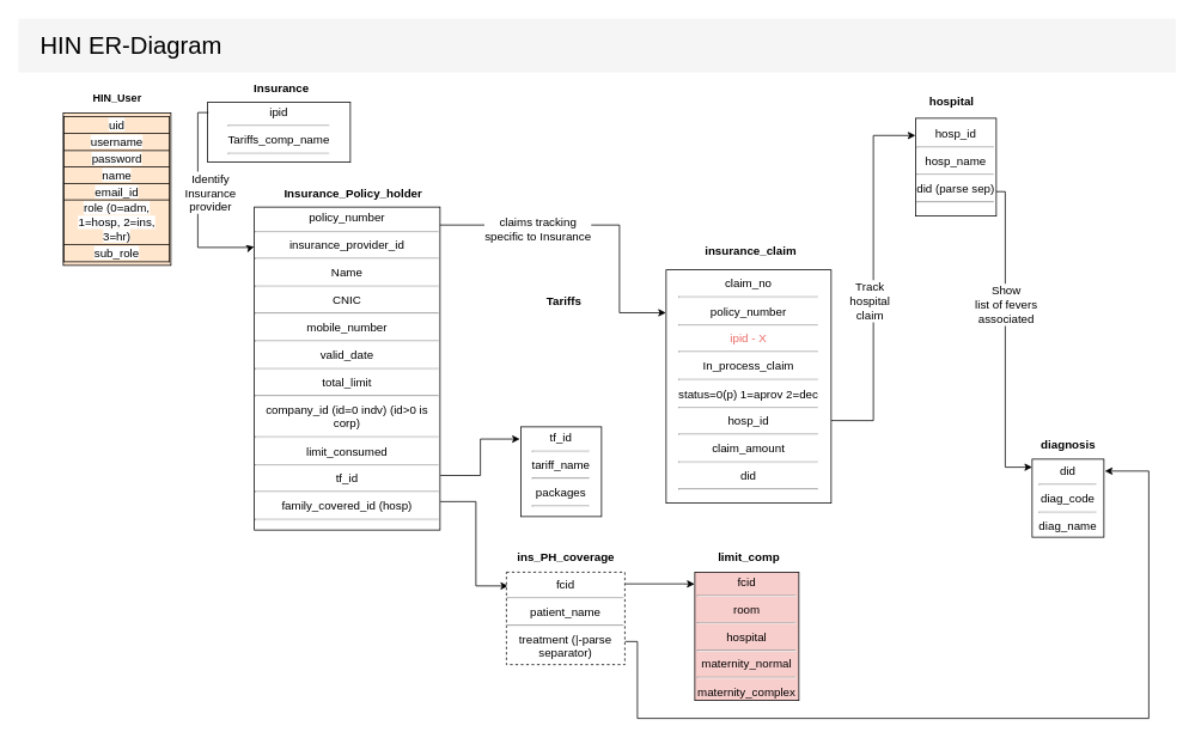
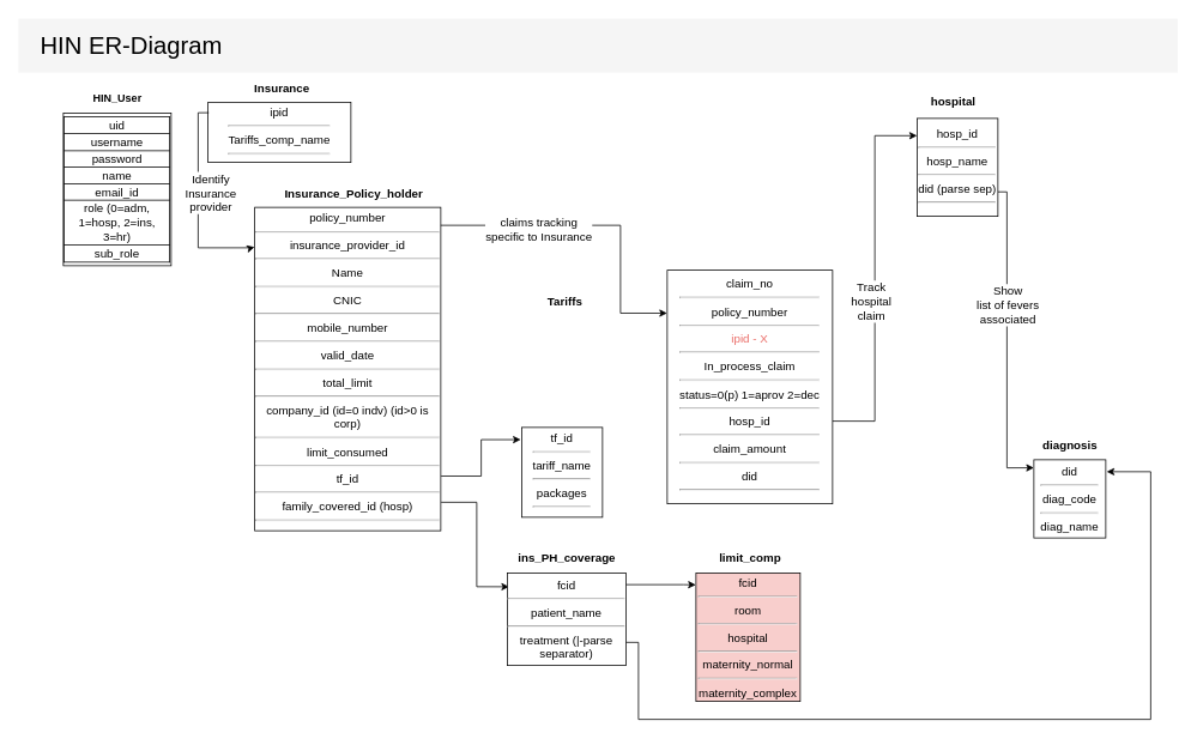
- <mxCell id="2" value="&lt;table dir=&quot;ltr&quot; border=&quot;1&quot; style=&quot;border: 1px solid rgb(0, 0, 0); border-collapse: collapse; font-size: 13px;&quot;&gt;&lt;tbody style=&quot;font-size: 13px;&quot;&gt;&lt;tr style=&quot;font-size: 13px;&quot;&gt;&lt;td style=&quot;font-size: 13px;&quot;&gt;&lt;span style=&quot;background-color: rgb(255, 255, 255); font-size: 13px;&quot;&gt;uid&lt;/span&gt;&lt;/td&gt;&lt;/tr&gt;&lt;tr style=&quot;font-size: 13px;&quot;&gt;&lt;td style=&quot;font-size: 13px;&quot;&gt;&lt;span style=&quot;background-color: rgb(255, 255, 255); font-size: 13px;&quot;&gt;username&lt;/span&gt;&lt;/td&gt;&lt;/tr&gt;&lt;tr style=&quot;font-size: 13px;&quot;&gt;&lt;td style=&quot;font-size: 13px;&quot;&gt;&lt;span style=&quot;background-color: rgb(255, 255, 255); font-size: 13px;&quot;&gt;password&lt;/span&gt;&lt;/td&gt;&lt;/tr&gt;&lt;tr style=&quot;font-size: 13px;&quot;&gt;&lt;td style=&quot;font-size: 13px;&quot;&gt;&lt;span style=&quot;background-color: rgb(255, 255, 255); font-size: 13px;&quot;&gt;name&lt;/span&gt;&lt;/td&gt;&lt;/tr&gt;&lt;tr style=&quot;font-size: 13px;&quot;&gt;&lt;td style=&quot;font-size: 13px;&quot;&gt;&lt;span style=&quot;background-color: rgb(255, 255, 255); font-size: 13px;&quot;&gt;email_id&lt;/span&gt;&lt;/td&gt;&lt;/tr&gt;&lt;tr style=&quot;font-size: 13px;&quot;&gt;&lt;td style=&quot;font-size: 13px;&quot;&gt;&lt;span style=&quot;background-color: rgb(255, 255, 255); font-size: 13px;&quot;&gt;role (0=adm, 1=hosp, 2=ins, 3=hr)&lt;/span&gt;&lt;/td&gt;&lt;/tr&gt;&lt;tr style=&quot;font-size: 13px;&quot;&gt;&lt;td style=&quot;font-size: 13px;&quot;&gt;&lt;span style=&quot;background-color: rgb(255, 255, 255); font-size: 13px;&quot;&gt;sub_role&lt;/span&gt;&lt;/td&gt;&lt;/tr&gt;&lt;/tbody&gt;&lt;/table&gt;" style="rounded=0;whiteSpace=wrap;html=1;align=center;fontSize=13;fillColor=#ffe6cc;" parent="1" vertex="1"><mxGeometry x="70" y="125" width="120" height="170" as="geometry" /></mxCell>
+ <mxCell id="2" value="&lt;table dir=&quot;ltr&quot; border=&quot;1&quot; style=&quot;border: 1px solid rgb(0, 0, 0); border-collapse: collapse; font-size: 13px;&quot;&gt;&lt;tbody style=&quot;font-size: 13px;&quot;&gt;&lt;tr style=&quot;font-size: 13px;&quot;&gt;&lt;td style=&quot;font-size: 13px;&quot;&gt;&lt;span style=&quot;background-color: rgb(255, 255, 255); font-size: 13px;&quot;&gt;uid&lt;/span&gt;&lt;/td&gt;&lt;/tr&gt;&lt;tr style=&quot;font-size: 13px;&quot;&gt;&lt;td style=&quot;font-size: 13px;&quot;&gt;&lt;span style=&quot;background-color: rgb(255, 255, 255); font-size: 13px;&quot;&gt;username&lt;/span&gt;&lt;/td&gt;&lt;/tr&gt;&lt;tr style=&quot;font-size: 13px;&quot;&gt;&lt;td style=&quot;font-size: 13px;&quot;&gt;&lt;span style=&quot;background-color: rgb(255, 255, 255); font-size: 13px;&quot;&gt;password&lt;/span&gt;&lt;/td&gt;&lt;/tr&gt;&lt;tr style=&quot;font-size: 13px;&quot;&gt;&lt;td style=&quot;font-size: 13px;&quot;&gt;&lt;span style=&quot;background-color: rgb(255, 255, 255); font-size: 13px;&quot;&gt;name&lt;/span&gt;&lt;/td&gt;&lt;/tr&gt;&lt;tr style=&quot;font-size: 13px;&quot;&gt;&lt;td style=&quot;font-size: 13px;&quot;&gt;&lt;span style=&quot;background-color: rgb(255, 255, 255); font-size: 13px;&quot;&gt;email_id&lt;/span&gt;&lt;/td&gt;&lt;/tr&gt;&lt;tr style=&quot;font-size: 13px;&quot;&gt;&lt;td style=&quot;font-size: 13px;&quot;&gt;&lt;span style=&quot;background-color: rgb(255, 255, 255); font-size: 13px;&quot;&gt;role (0=adm, 1=hosp, 2=ins, 3=hr)&lt;/span&gt;&lt;/td&gt;&lt;/tr&gt;&lt;tr style=&quot;font-size: 13px;&quot;&gt;&lt;td style=&quot;font-size: 13px;&quot;&gt;&lt;span style=&quot;background-color: rgb(255, 255, 255); font-size: 13px;&quot;&gt;sub_role&lt;/span&gt;&lt;/td&gt;&lt;/tr&gt;&lt;/tbody&gt;&lt;/table&gt;" style="rounded=0;whiteSpace=wrap;html=1;align=center;fontSize=13;" parent="1" vertex="1"><mxGeometry x="70" y="125" width="120" height="170" as="geometry" /></mxCell>
- <mxCell id="30" value="&lt;!--td {border: 1px solid #ccc;}br {mso-data-placement:same-cell;}--&gt;insurance_claim" style="text;html=1;fontSize=13;align=center;fontStyle=1" parent="1" vertex="1"><mxGeometry x="746" y="265" width="180" height="30" as="geometry" /></mxCell>
- <mxCell id="19" value="&lt;div style=&quot;font-size: 13px;&quot;&gt;fcid&lt;/div&gt;&lt;hr style=&quot;font-size: 13px;&quot;&gt;&lt;div style=&quot;font-size: 13px;&quot;&gt;patient_name&lt;/div&gt;&lt;hr style=&quot;font-size: 13px;&quot;&gt;&lt;div style=&quot;font-size: 13px;&quot;&gt;treatment (|-parse separator)&lt;/div&gt;" style="rounded=0;whiteSpace=wrap;html=1;align=center;fontSize=13;dashed=1;" parent="1" vertex="1"><mxGeometry x="564" y="637" width="132" height="103" as="geometry" /></mxCell>
+ <mxCell id="19" value="&lt;div style=&quot;font-size: 13px;&quot;&gt;fcid&lt;/div&gt;&lt;hr style=&quot;font-size: 13px;&quot;&gt;&lt;div style=&quot;font-size: 13px;&quot;&gt;patient_name&lt;/div&gt;&lt;hr style=&quot;font-size: 13px;&quot;&gt;&lt;div style=&quot;font-size: 13px;&quot;&gt;treatment (|-parse separator)&lt;/div&gt;" style="rounded=0;whiteSpace=wrap;html=1;align=center;fontSize=13;" parent="1" vertex="1"><mxGeometry x="564" y="637" width="132" height="103" as="geometry" /></mxCell>
